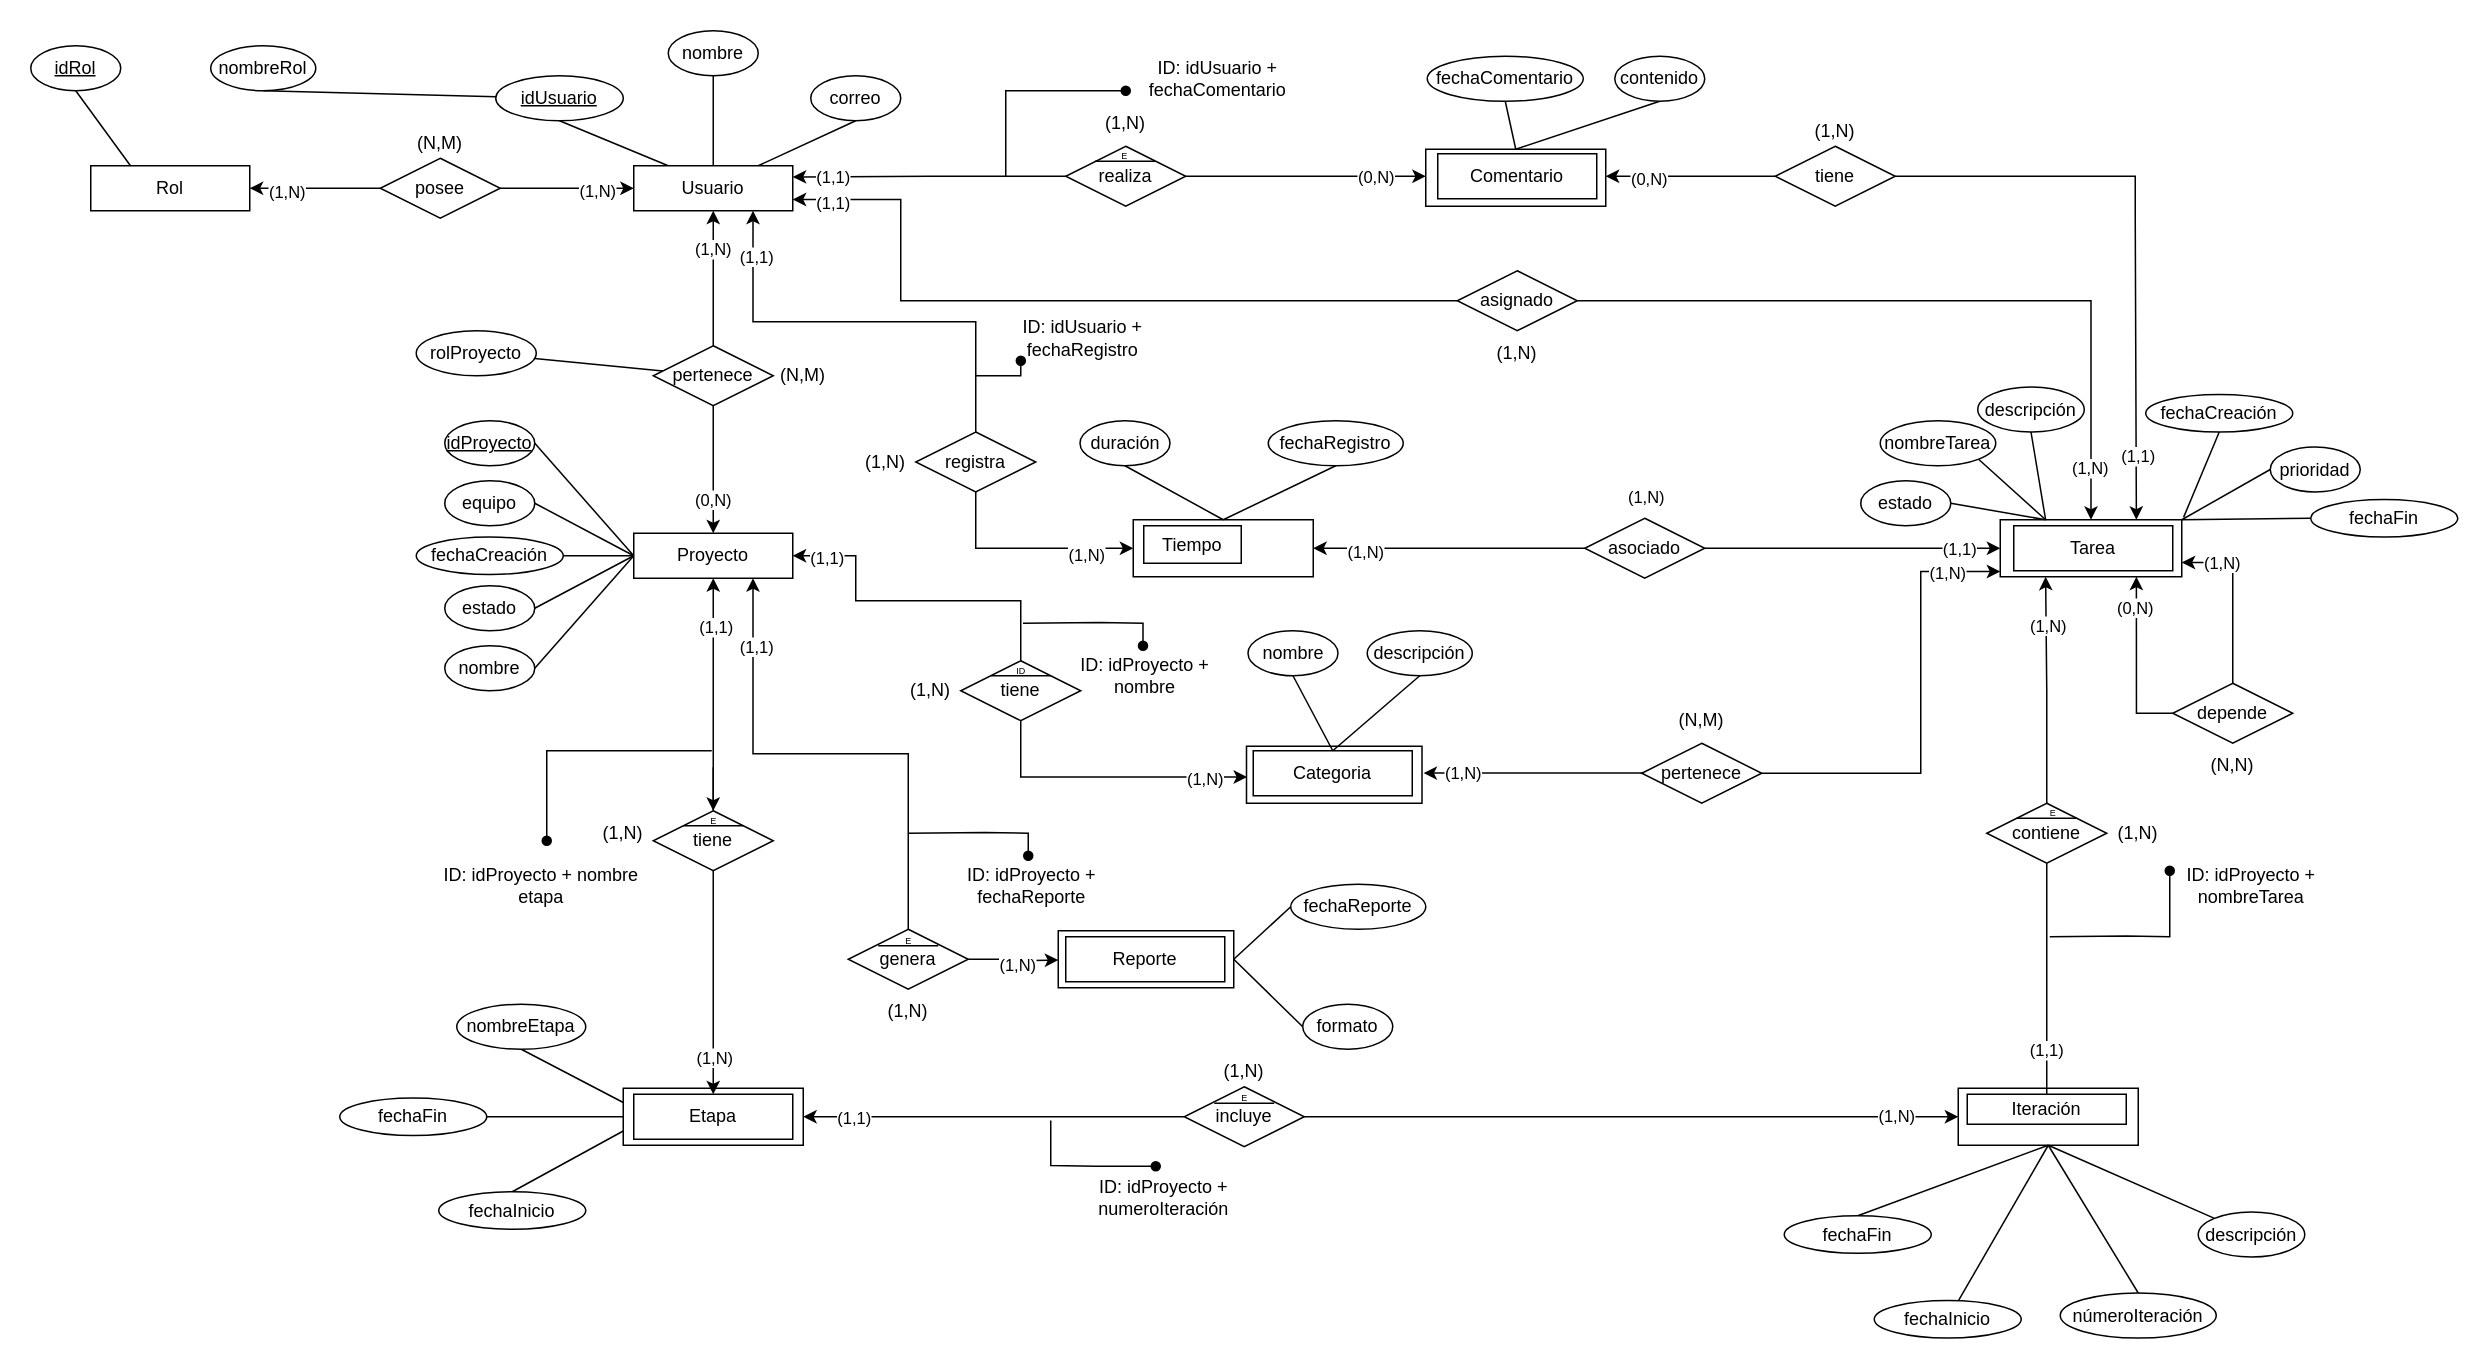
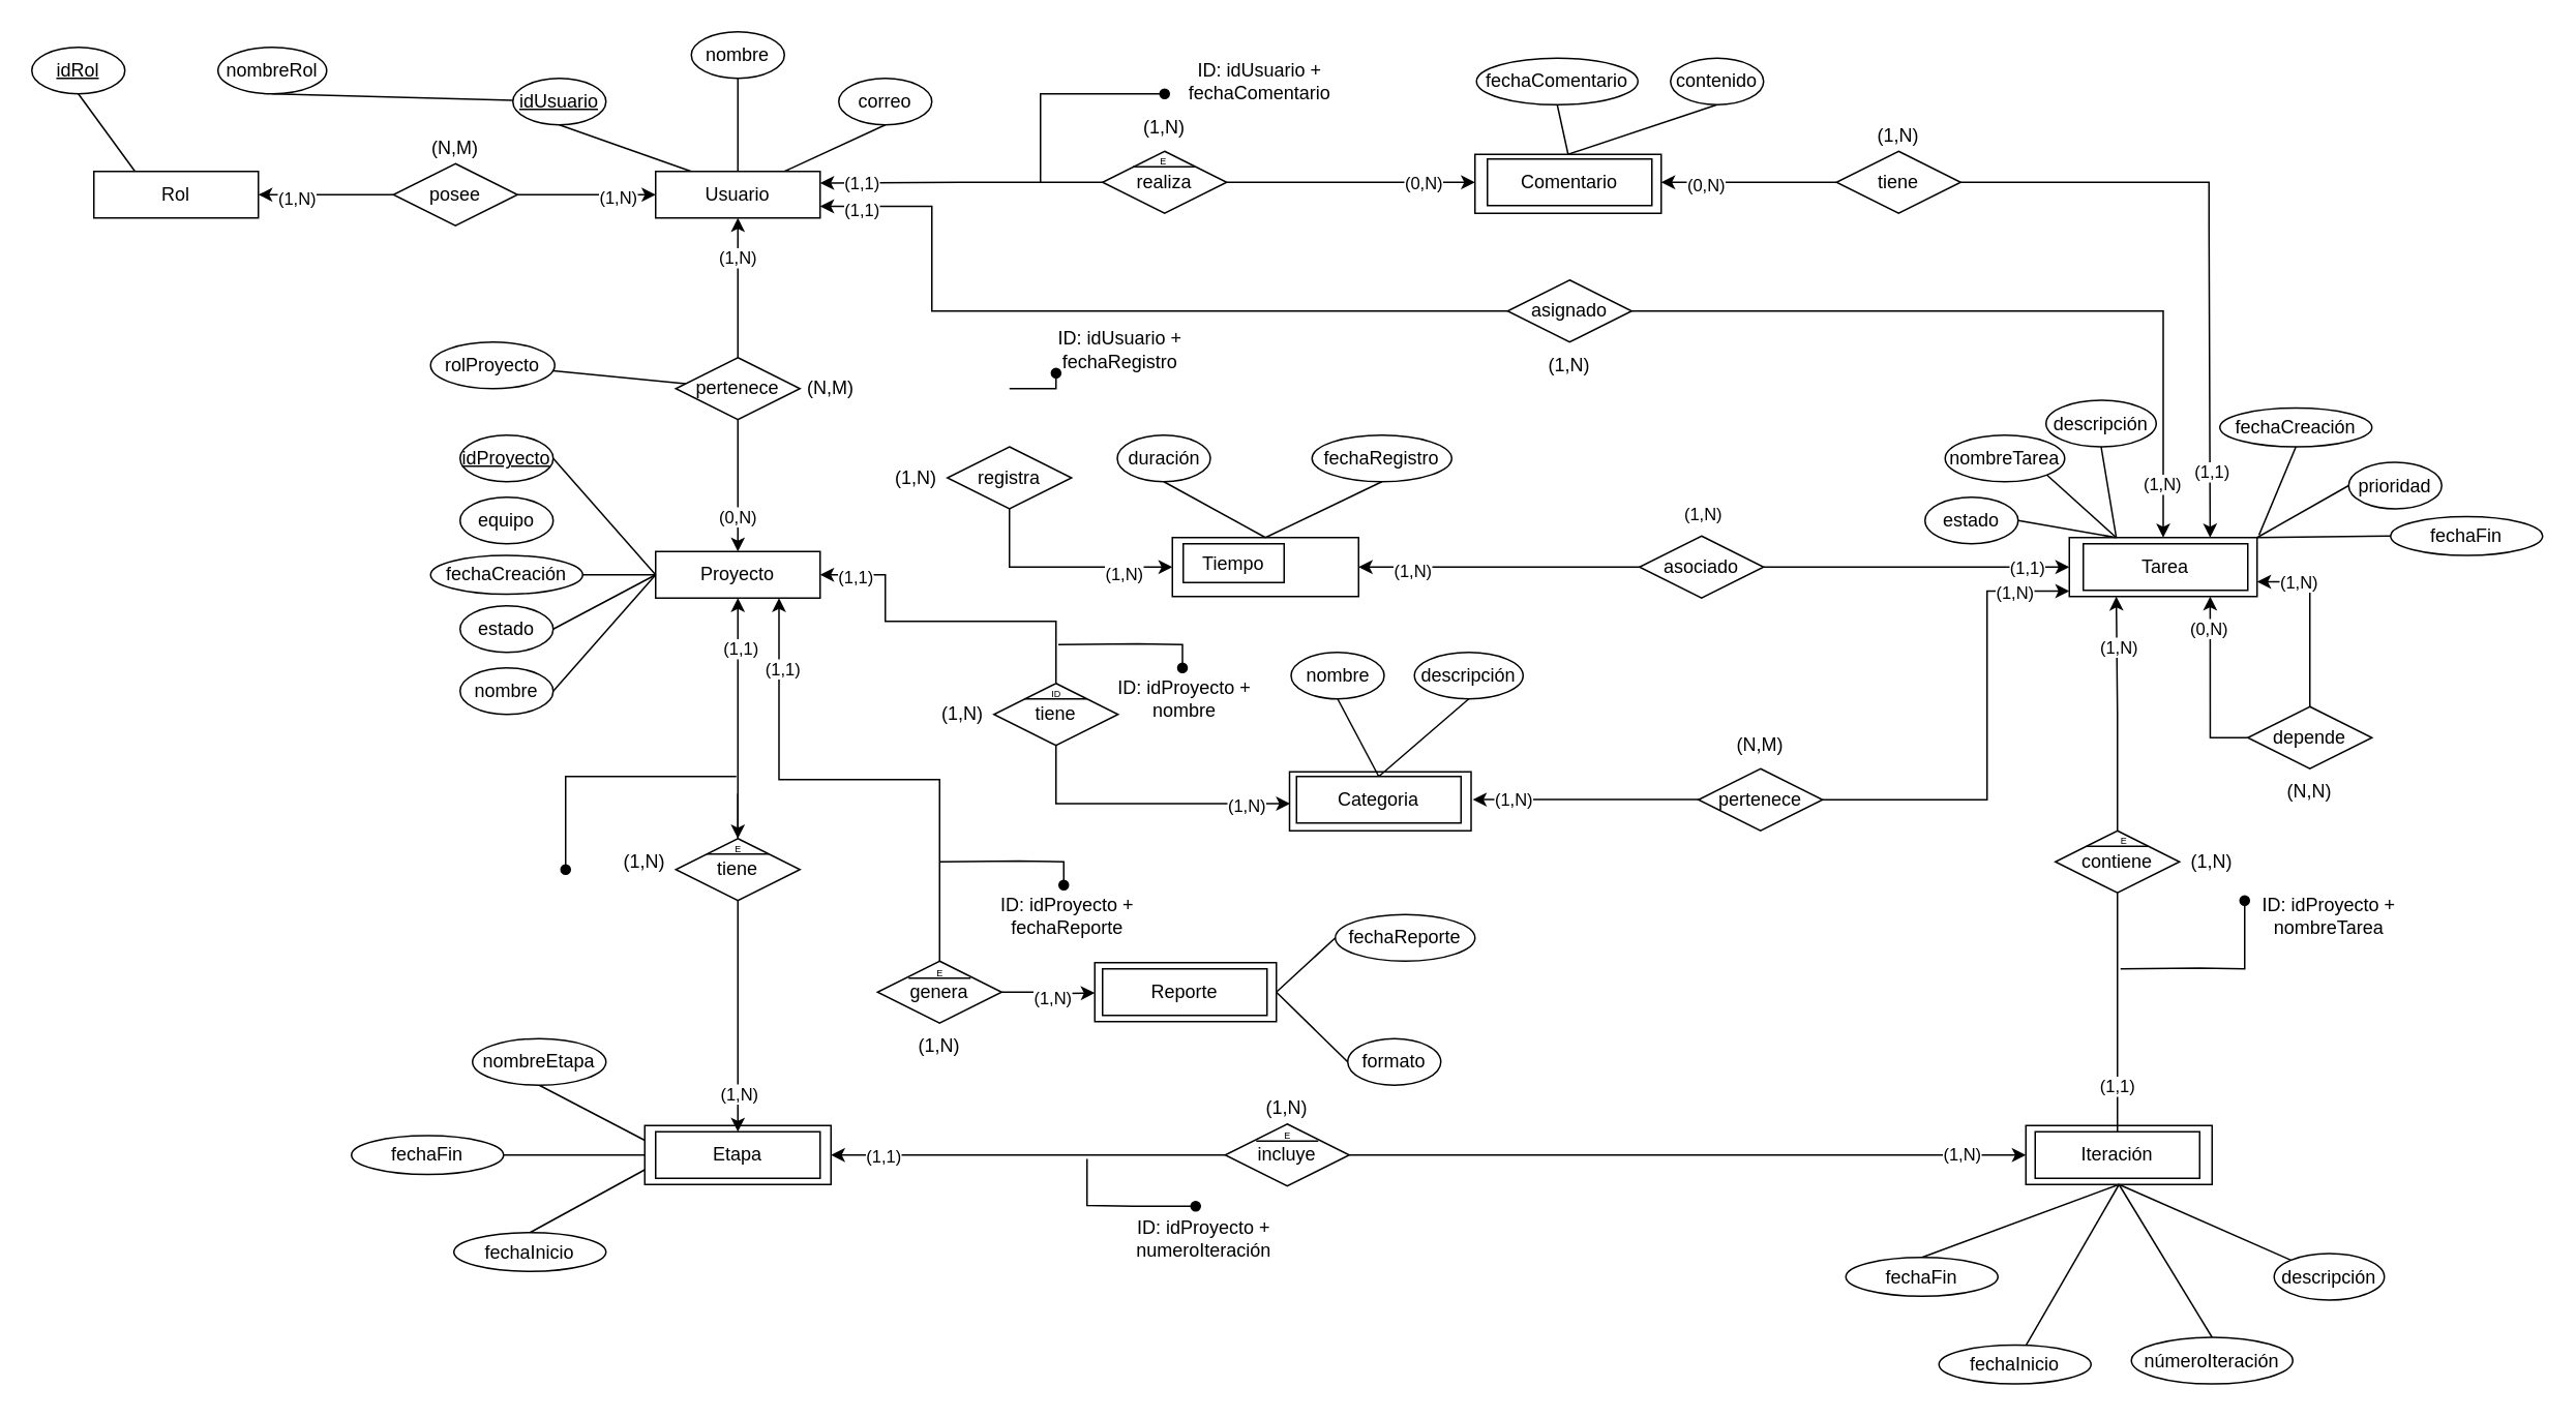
- <mxCell id="10" value="&lt;u&gt;idUsuario&lt;/u&gt;" style="ellipse;whiteSpace=wrap;html=1;" vertex="1" parent="1"><mxGeometry x="330" y="50" width="85" height="30" as="geometry" /></mxCell>
+ <mxCell id="10" value="&lt;u&gt;idUsuario&lt;/u&gt;" style="ellipse;whiteSpace=wrap;html=1;" vertex="1" parent="1"><mxGeometry y="50" width="60" height="30" as="geometry" x="330" /></mxCell>
- <mxCell id="106" style="edgeStyle=orthogonalEdgeStyle;rounded=0;orthogonalLoop=1;jettySize=auto;html=1;exitX=0.5;exitY=0;exitDx=0;exitDy=0;entryX=0.75;entryY=1;entryDx=0;entryDy=0;" edge="1" parent="1" source="110" target="33"><mxGeometry relative="1" as="geometry"><Array as="points"><mxPoint x="650" y="214" /><mxPoint x="502" y="214" /></Array></mxGeometry></mxCell>
- <mxCell id="107" value="(1,1)" style="edgeLabel;html=1;align=center;verticalAlign=middle;resizable=0;points=[];" connectable="0" vertex="1" parent="106"><mxGeometry x="0.794" y="-2" relative="1" as="geometry"><mxPoint as="offset" /></mxGeometry></mxCell>
- <mxCell id="20" style="rounded=0;orthogonalLoop=1;jettySize=auto;html=1;exitX=1;exitY=0.5;exitDx=0;exitDy=0;entryX=0;entryY=0.5;entryDx=0;entryDy=0;endArrow=none;endFill=0;" edge="1" parent="1" source="21" target="15"><mxGeometry relative="1" as="geometry" /></mxCell>
- <mxCell id="163" value="ID: idProyecto + nombre etapa" style="text;html=1;align=center;verticalAlign=middle;whiteSpace=wrap;rounded=0;" vertex="1" parent="1"><mxGeometry x="292.5" y="575" width="135" height="30" as="geometry" /></mxCell>
- <mxCell id="49" value="Iteración" style="rounded=0;whiteSpace=wrap;html=1;" vertex="1" parent="1"><mxGeometry x="1311" y="729" width="106" height="20" as="geometry" /></mxCell>
+ <mxCell id="49" value="Iteración" style="rounded=0;whiteSpace=wrap;html=1;" vertex="1" parent="1"><mxGeometry x="1311" y="729" width="106" height="30" as="geometry" /></mxCell>
